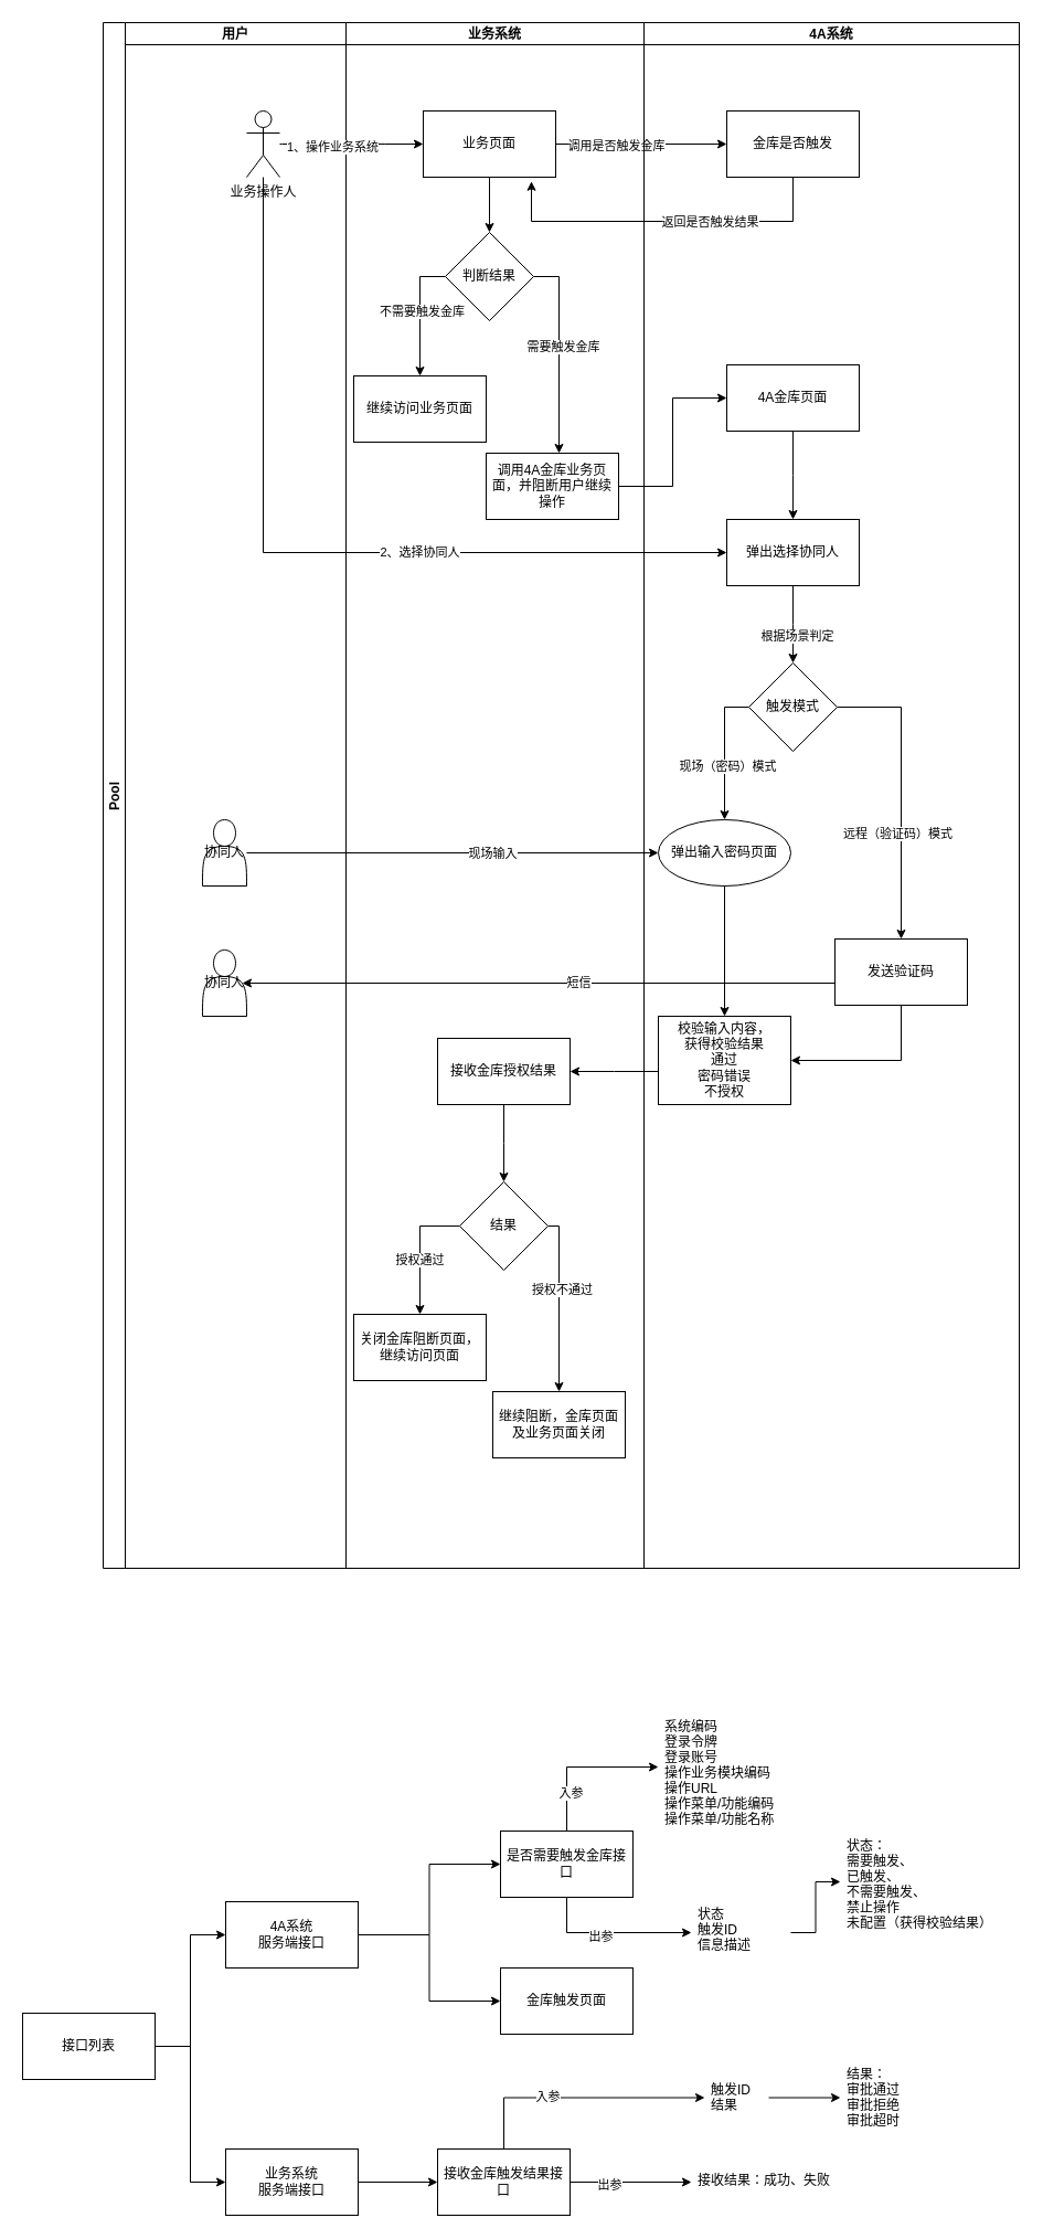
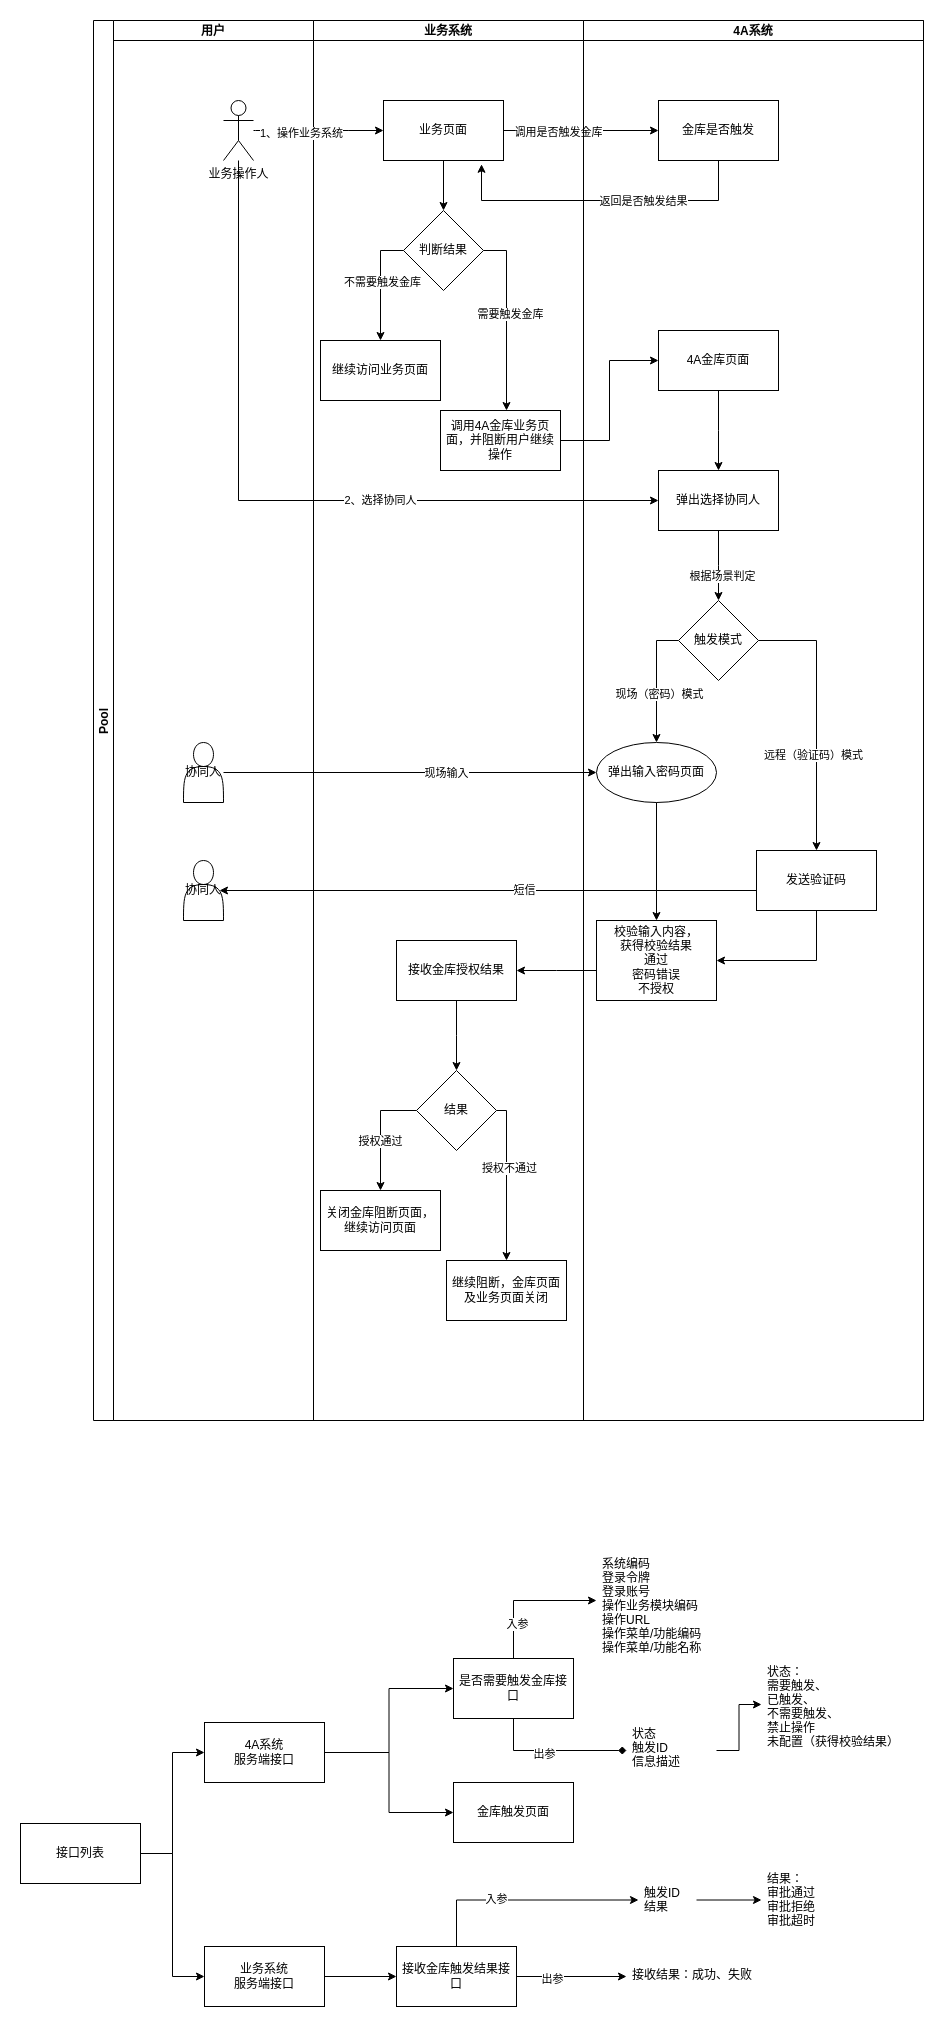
- <mxCell id="67" style="edgeStyle=orthogonalEdgeStyle;rounded=0;orthogonalLoop=1;jettySize=auto;html=1;entryX=0;entryY=0.5;entryDx=0;entryDy=0;" parent="1" source="69" target="78" edge="1"><mxGeometry relative="1" as="geometry"><mxPoint x="673" y="1744" as="targetPoint" /></mxGeometry></mxCell>
+ <mxCell id="67" style="edgeStyle=orthogonalEdgeStyle;rounded=0;orthogonalLoop=1;jettySize=auto;html=1;entryX=0;entryY=0.5;entryDx=0;entryDy=0;endArrow=diamond;" parent="1" source="69" target="78" edge="1"><mxGeometry relative="1" as="geometry"><mxPoint x="673" y="1744" as="targetPoint" /></mxGeometry></mxCell>
